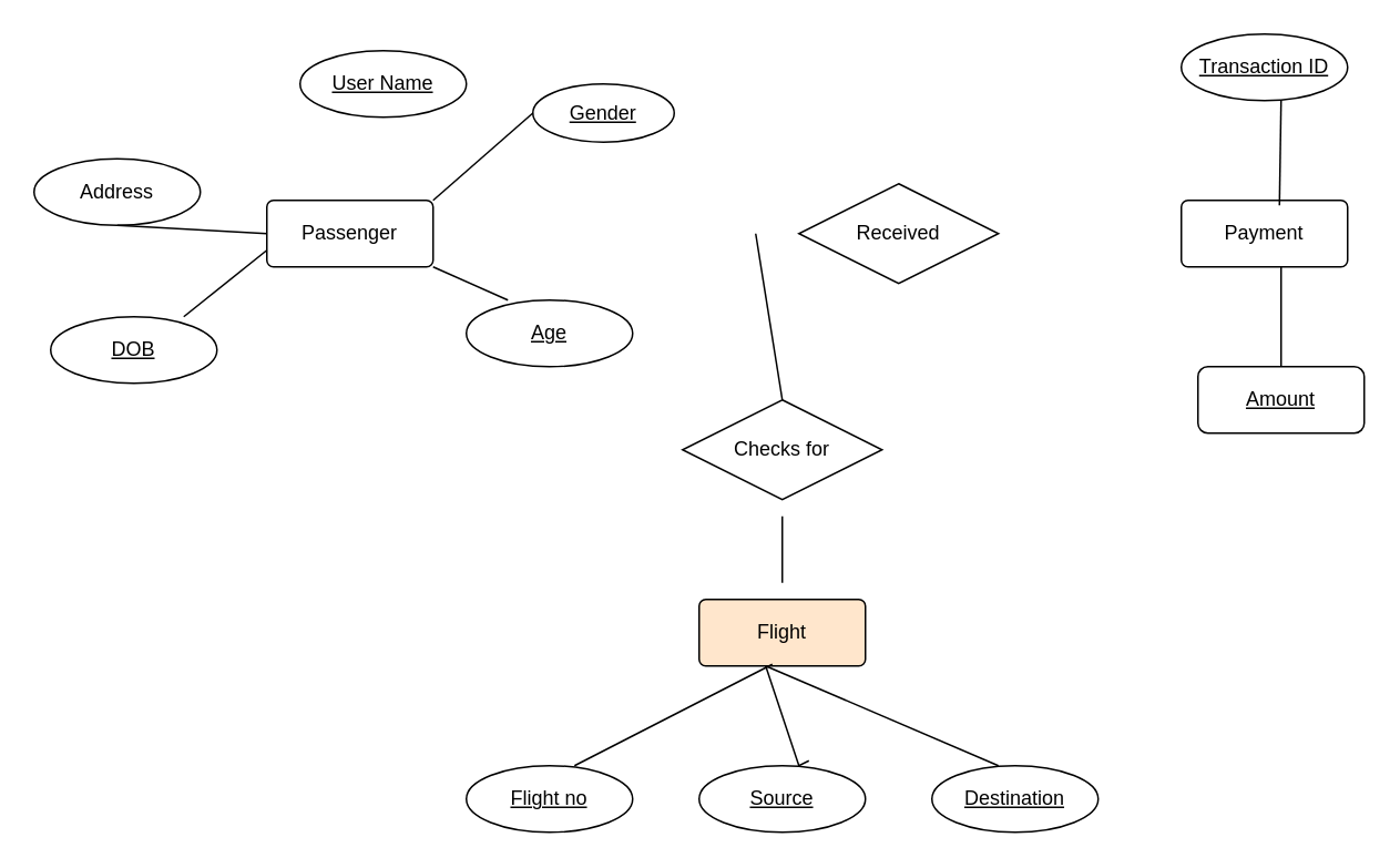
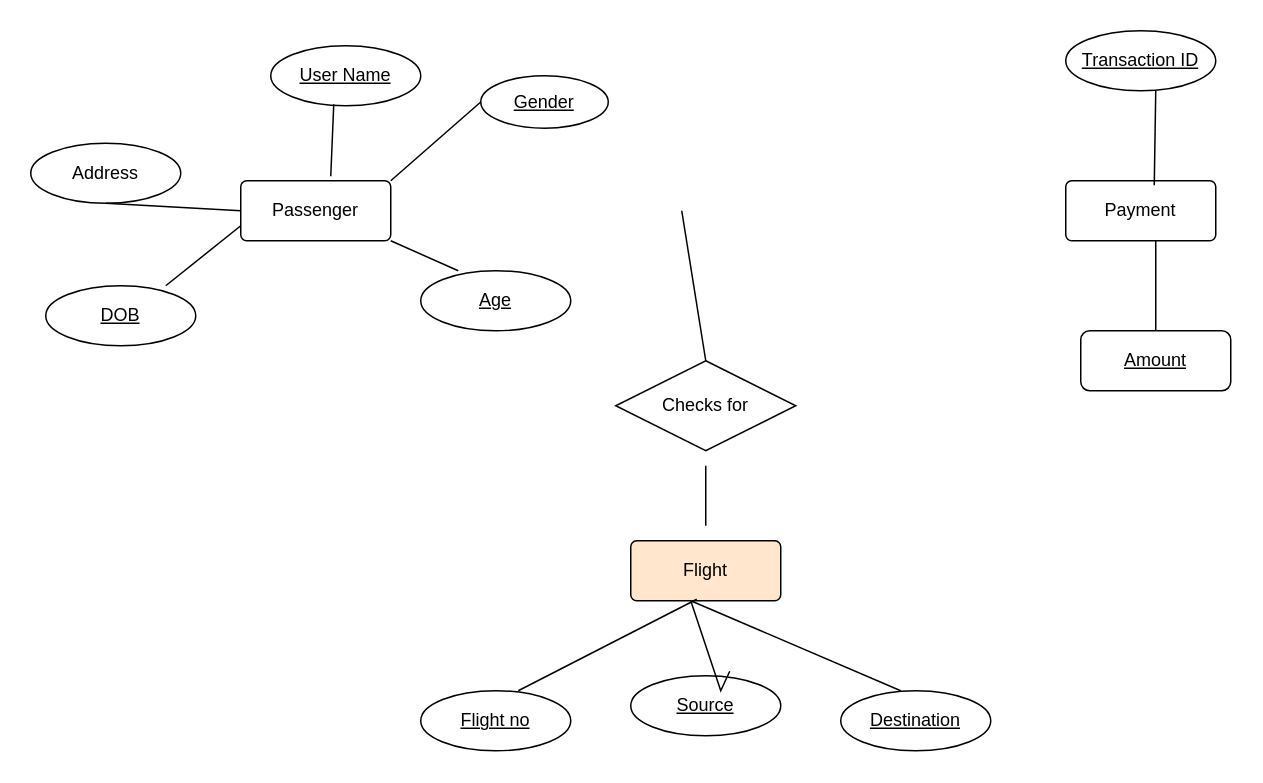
+ <mxCell id="20" value="" style="endArrow=none;html=1;rounded=0;entryX=0.42;entryY=0.975;entryDx=0;entryDy=0;entryPerimeter=0;exitX=0.6;exitY=-0.075;exitDx=0;exitDy=0;exitPerimeter=0;" edge="1" parent="1" source="7" target="4"><mxGeometry width="50" height="50" relative="1" as="geometry"><mxPoint x="220" y="110" as="sourcePoint" /><mxPoint x="260" y="70" as="targetPoint" /></mxGeometry></mxCell>
- <mxCell id="8" value="Received" style="shape=rhombus;perimeter=rhombusPerimeter;whiteSpace=wrap;html=1;align=center;" vertex="1" parent="1"><mxGeometry x="480" y="110" width="120" height="60" as="geometry" /></mxCell>
- <mxCell id="13" value="Source" style="ellipse;whiteSpace=wrap;html=1;align=center;fontStyle=4;" vertex="1" parent="1"><mxGeometry x="420" y="460" width="100" height="40" as="geometry" /></mxCell>
+ <mxCell id="13" value="Source" style="ellipse;whiteSpace=wrap;html=1;align=center;fontStyle=4;" vertex="1" parent="1"><mxGeometry x="420" y="450" width="100" height="40" as="geometry" /></mxCell>
